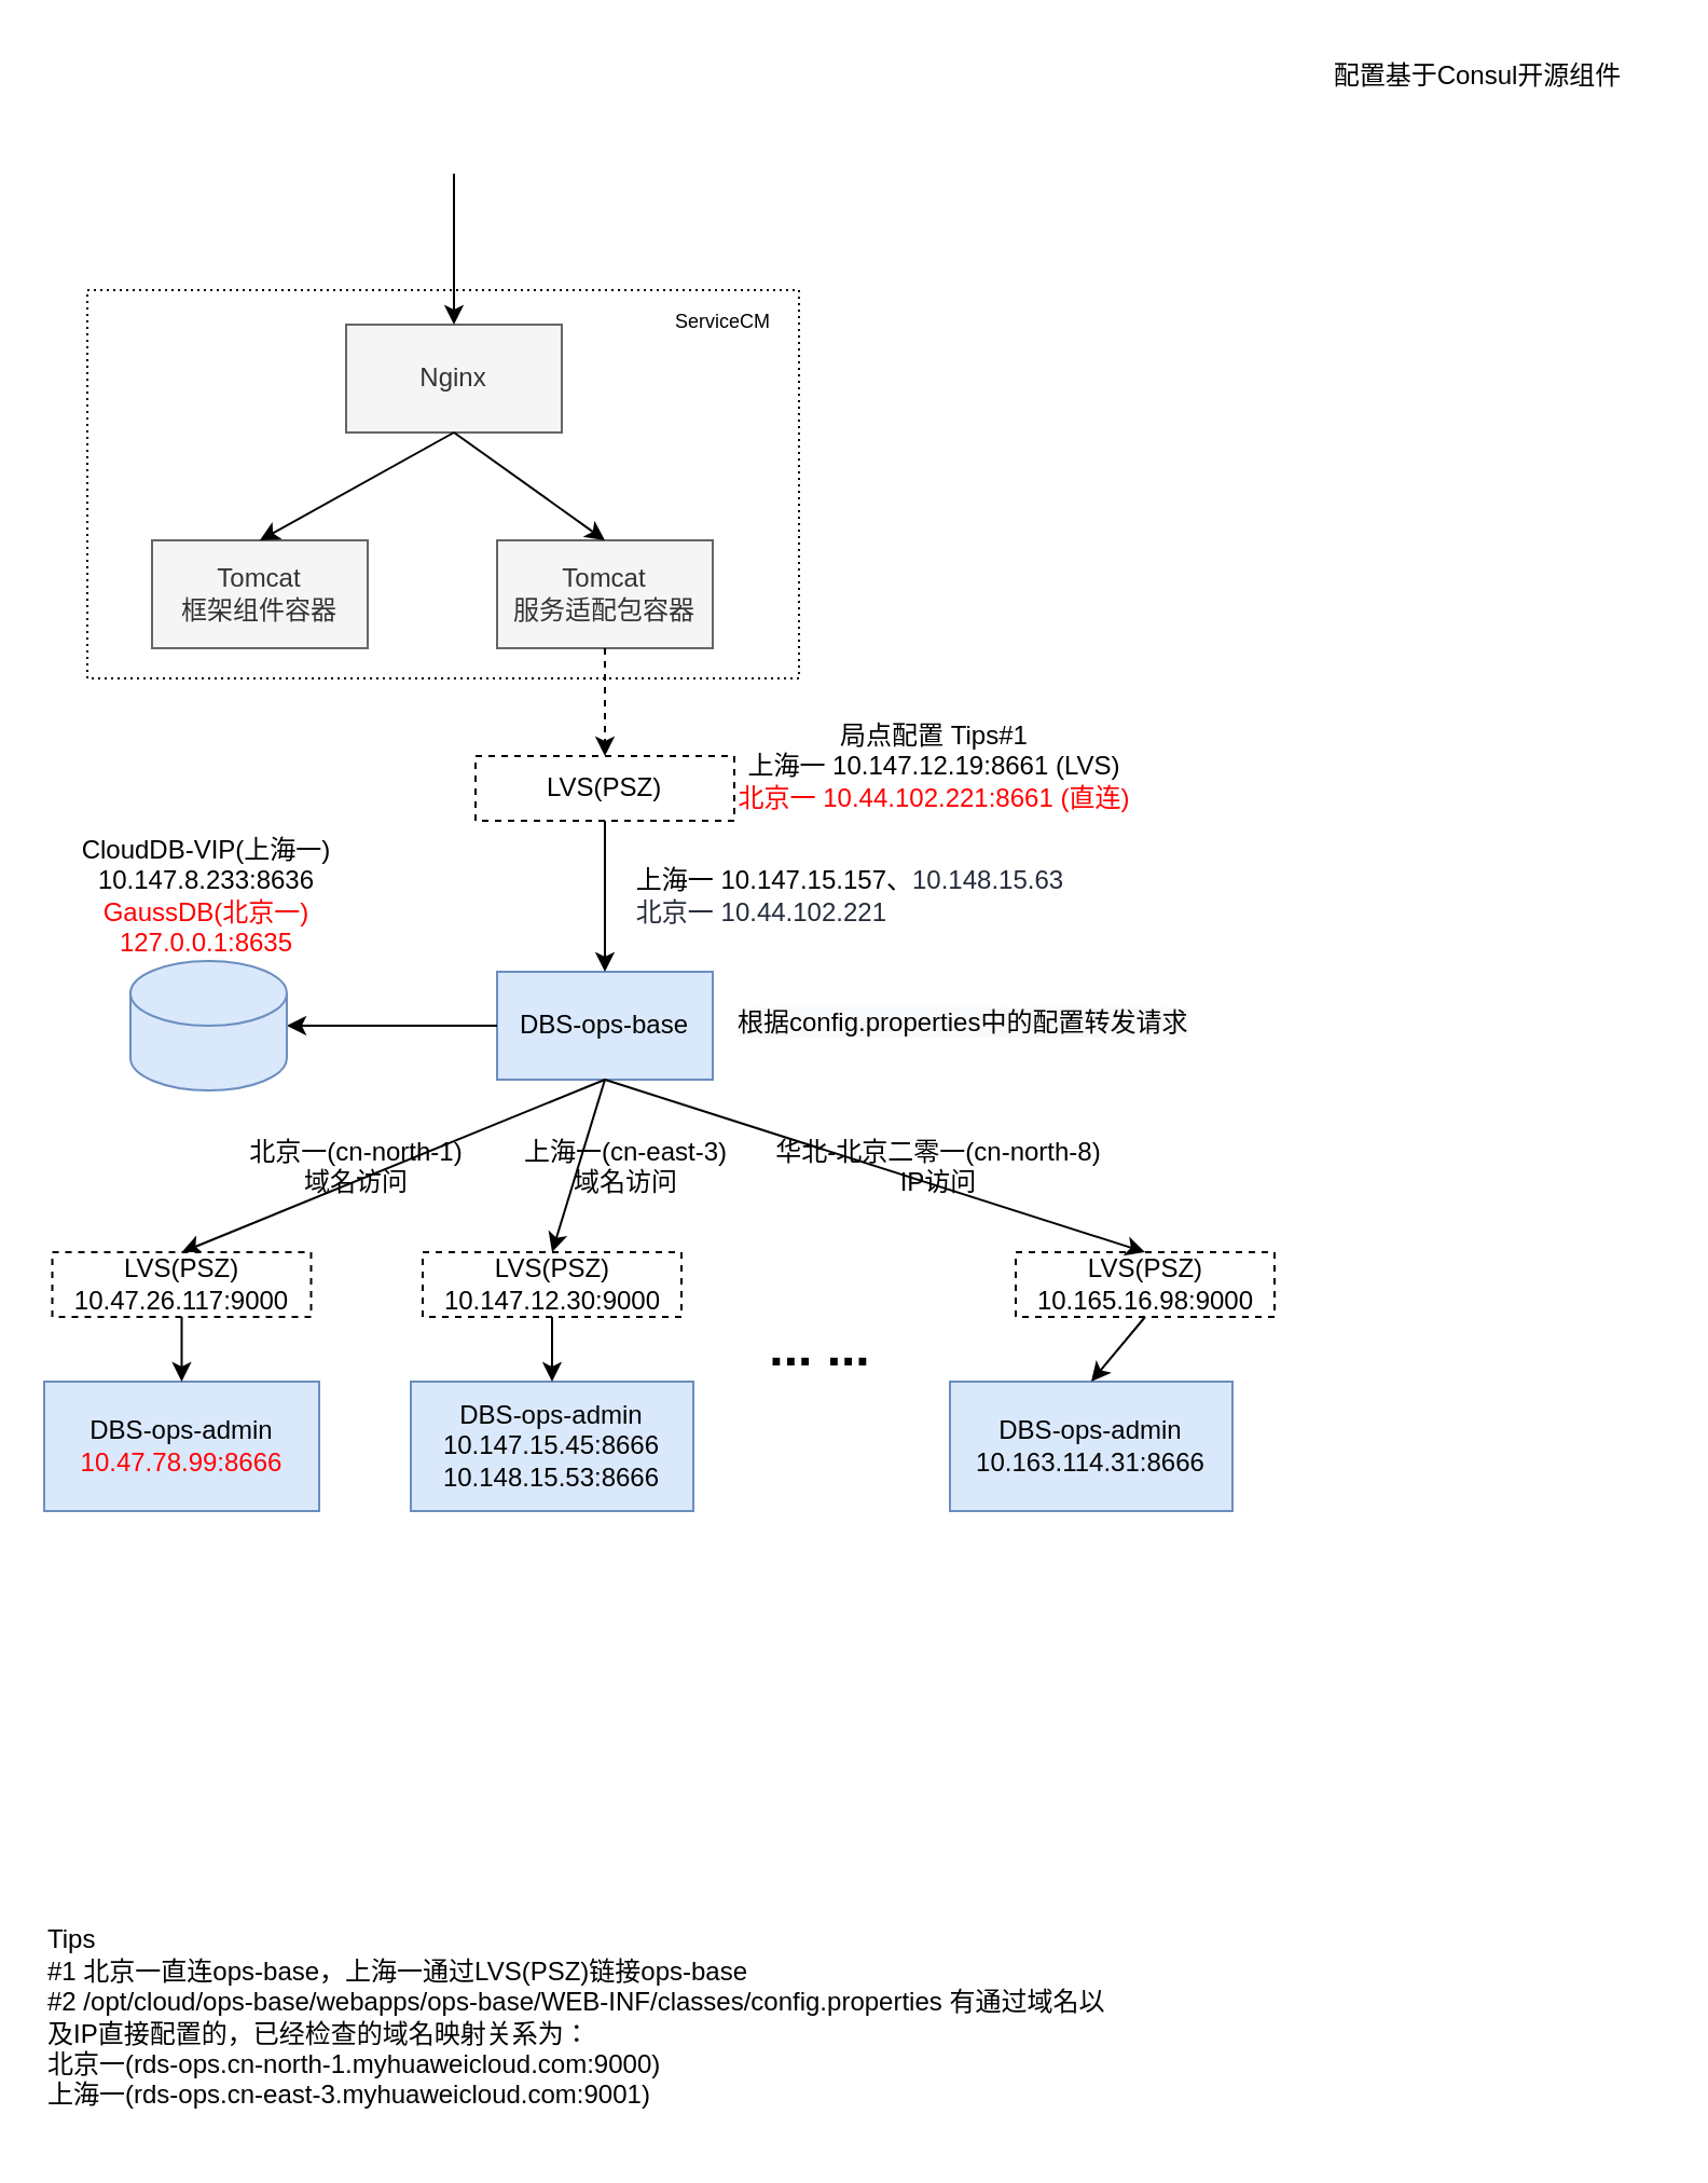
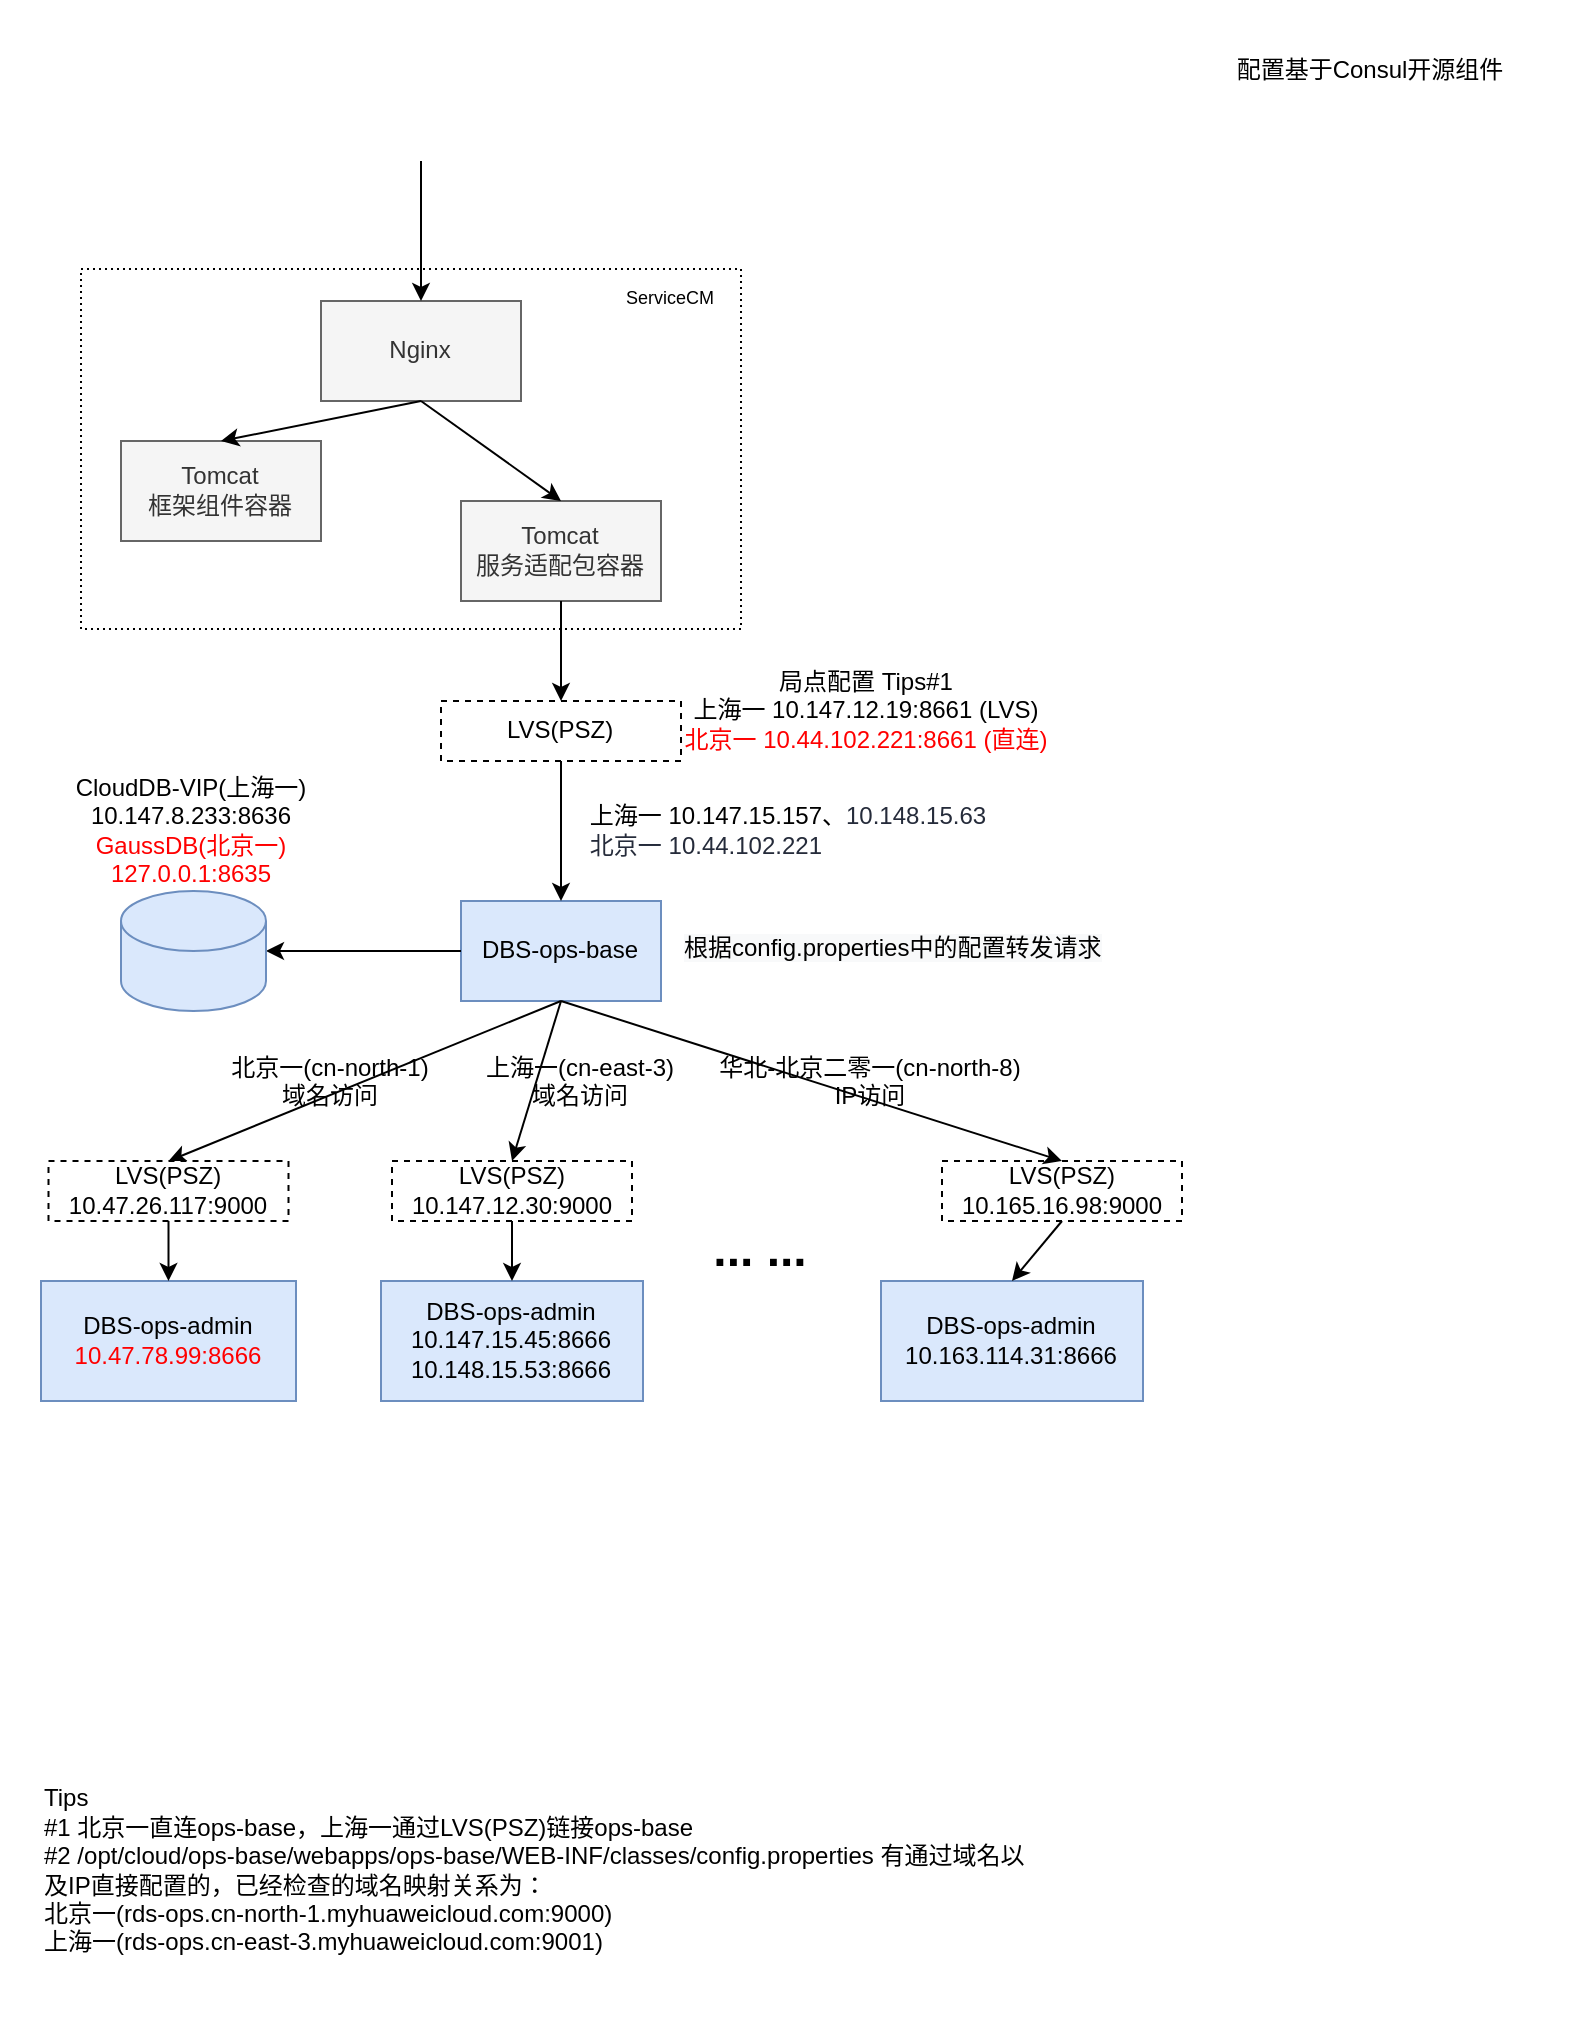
- <mxCell id="8" value="Tomcat&lt;br&gt;框架组件容器" style="rounded=0;whiteSpace=wrap;html=1;fillColor=#f5f5f5;fontColor=#333333;strokeColor=#666666;" parent="1" vertex="1"><mxGeometry x="70" y="250" width="100" height="50" as="geometry" /></mxCell>
+ <mxCell id="8" value="Tomcat&lt;br&gt;框架组件容器" style="rounded=0;whiteSpace=wrap;html=1;fillColor=#f5f5f5;fontColor=#333333;strokeColor=#666666;" parent="1" vertex="1"><mxGeometry x="60" y="220" width="100" height="50" as="geometry" /></mxCell>
- <mxCell id="17" value="" style="endArrow=classic;html=1;rounded=0;exitX=0.5;exitY=1;exitDx=0;exitDy=0;entryX=0.5;entryY=0;entryDx=0;entryDy=0;dashed=1;" parent="1" source="5" target="16" edge="1"><mxGeometry width="50" height="50" relative="1" as="geometry"><mxPoint x="290" y="210" as="sourcePoint" /><mxPoint x="360" y="260" as="targetPoint" /></mxGeometry></mxCell>
+ <mxCell id="17" value="" style="endArrow=classic;html=1;rounded=0;exitX=0.5;exitY=1;exitDx=0;exitDy=0;entryX=0.5;entryY=0;entryDx=0;entryDy=0;" parent="1" source="5" target="16" edge="1"><mxGeometry width="50" height="50" relative="1" as="geometry"><mxPoint x="290" y="210" as="sourcePoint" /><mxPoint x="360" y="260" as="targetPoint" /></mxGeometry></mxCell>
